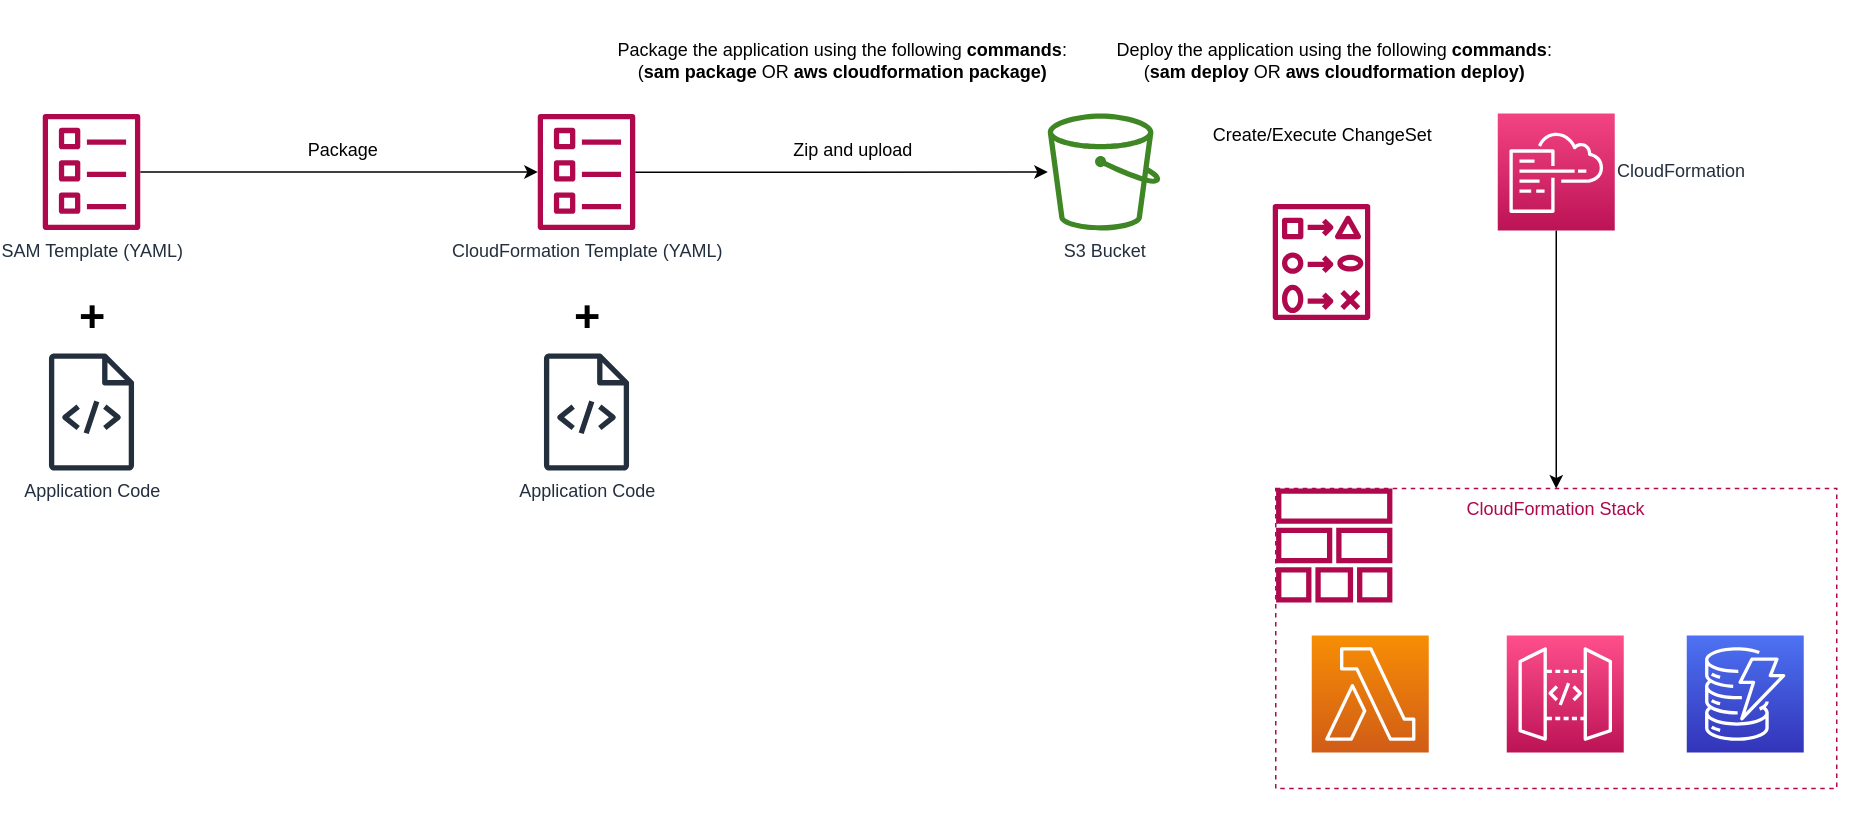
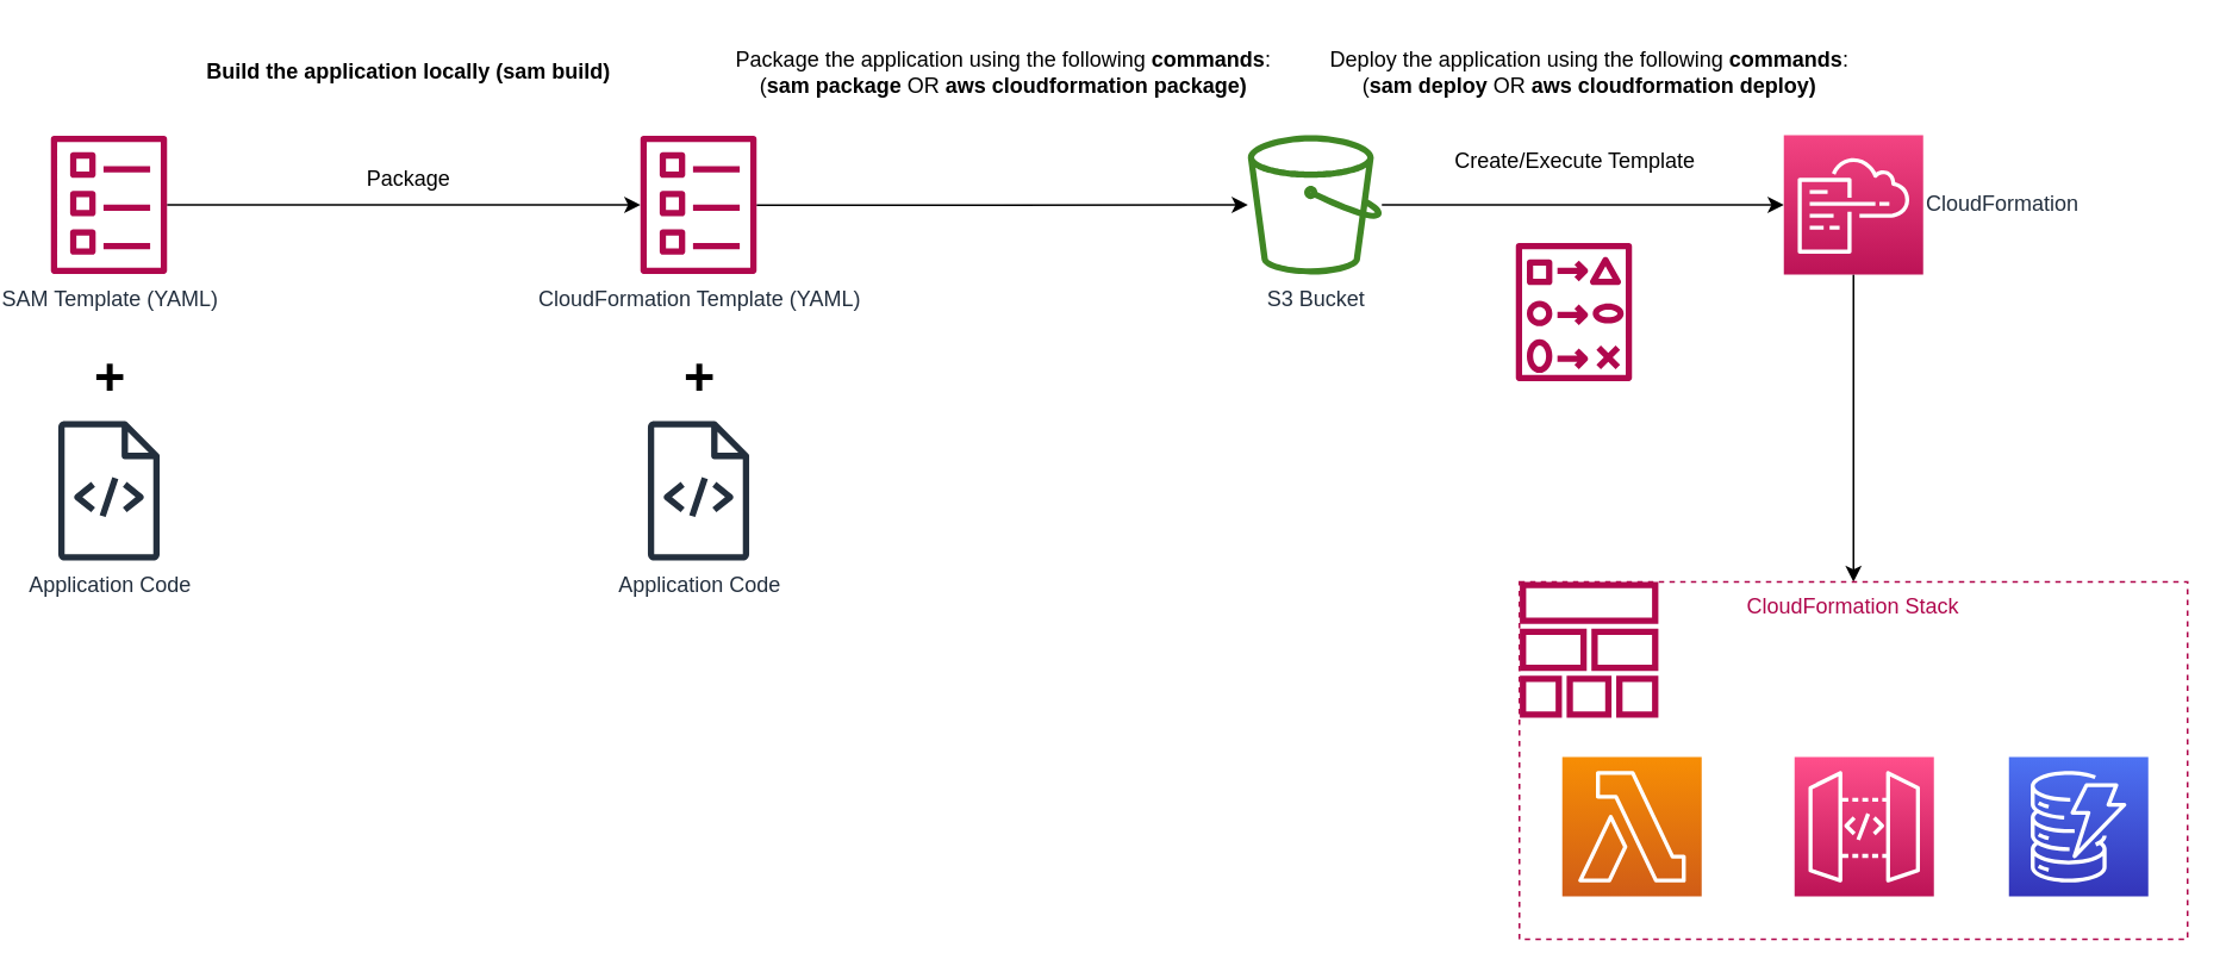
+ <mxCell id="13" value="Build the application locally (sam build)" style="text;html=1;align=center;verticalAlign=middle;resizable=0;points=[];autosize=1;strokeColor=none;fillColor=none;fontStyle=1" vertex="1" parent="1"><mxGeometry x="95" y="25" width="250" height="30" as="geometry" /></mxCell>
- <mxCell id="24" value="Create/Execute ChangeSet" style="text;html=1;align=center;verticalAlign=middle;resizable=0;points=[];autosize=1;strokeColor=none;fillColor=none;" vertex="1" parent="1"><mxGeometry x="787.5" y="75" width="170" height="30" as="geometry" /></mxCell>
+ <mxCell id="24" value="Create/Execute Template" style="text;html=1;align=center;verticalAlign=middle;resizable=0;points=[];autosize=1;strokeColor=none;fillColor=none;" vertex="1" parent="1"><mxGeometry x="787.5" y="75" width="170" height="30" as="geometry" /></mxCell>
- <mxCell id="14" value="Zip and upload" style="text;html=1;align=center;verticalAlign=middle;resizable=0;points=[];autosize=1;strokeColor=none;fillColor=none;" vertex="1" parent="1"><mxGeometry x="510" y="85" width="100" height="30" as="geometry" /></mxCell>
+ <mxCell id="11" style="edgeStyle=orthogonalEdgeStyle;rounded=0;orthogonalLoop=1;jettySize=auto;html=1;entryX=0;entryY=0.5;entryDx=0;entryDy=0;entryPerimeter=0;" edge="1" parent="1" source="12" target="16"><mxGeometry relative="1" as="geometry" /></mxCell>
